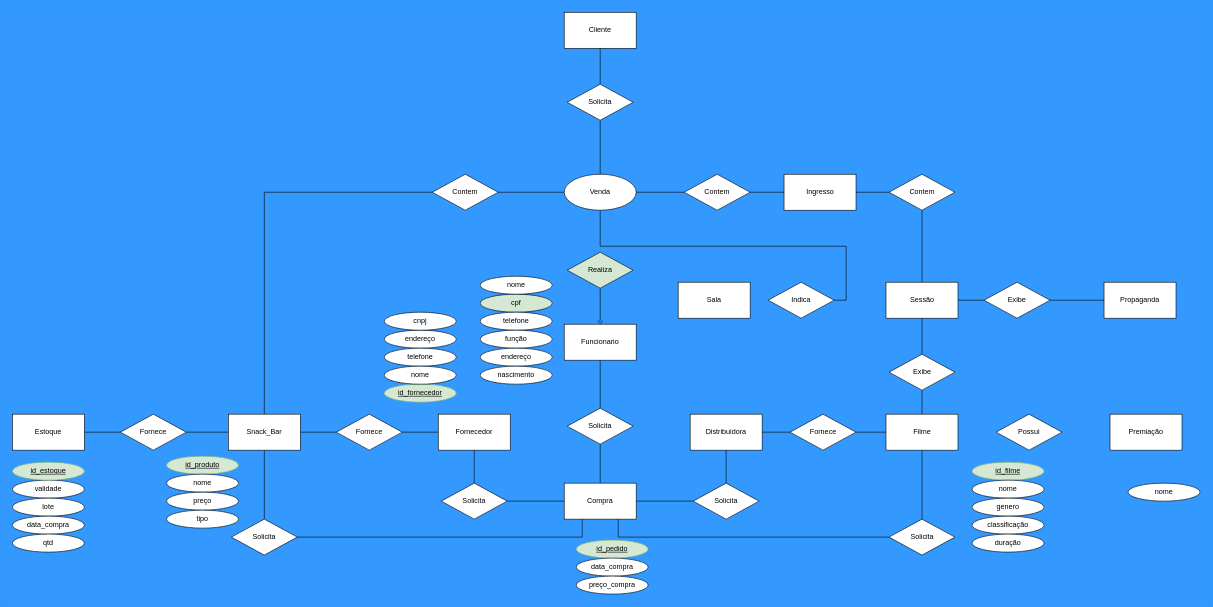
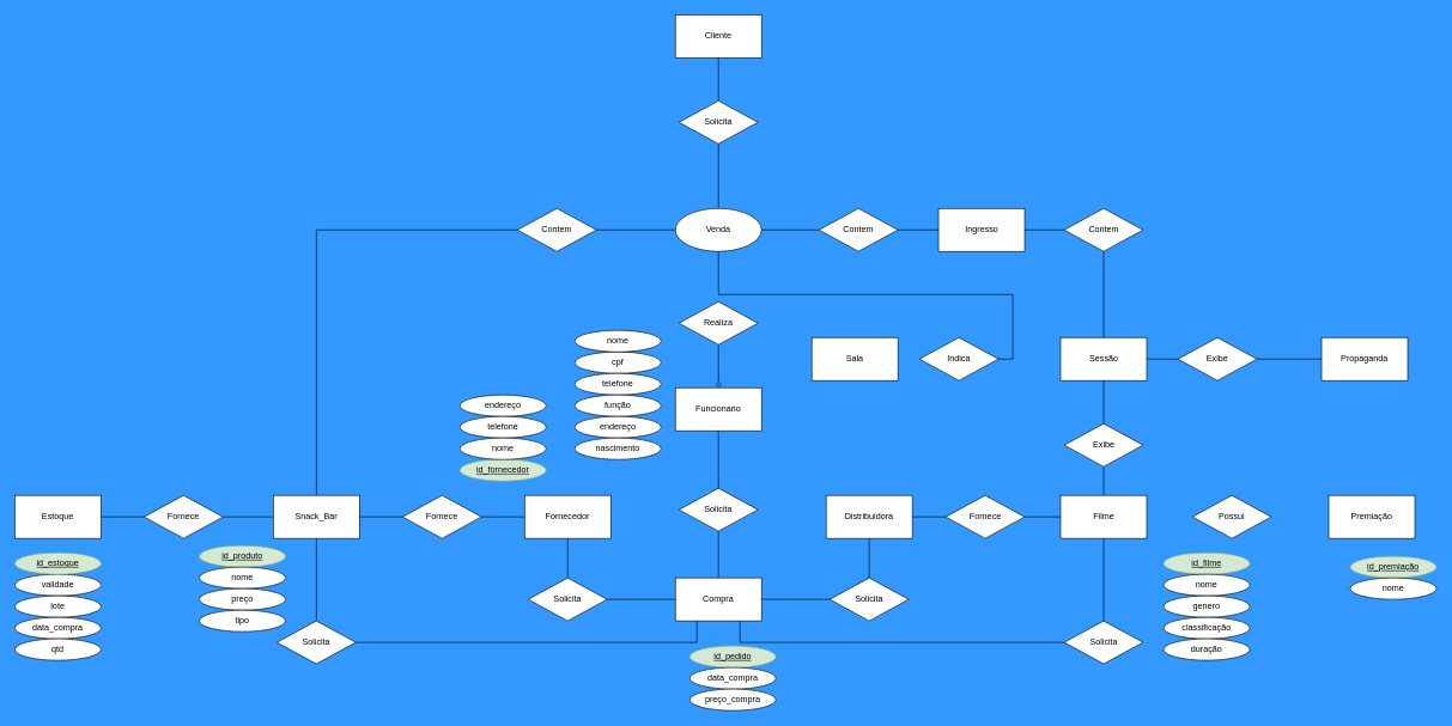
- <mxCell id="26" value="Realiza" style="rhombus;whiteSpace=wrap;html=1;fillColor=#d5e8d4;" parent="1" vertex="1"><mxGeometry x="945" y="420" width="110" height="60" as="geometry" /></mxCell>
+ <mxCell id="26" value="Realiza" style="rhombus;whiteSpace=wrap;html=1;" parent="1" vertex="1"><mxGeometry x="945" y="420" width="110" height="60" as="geometry" /></mxCell>
- <mxCell id="80" value="cpf" style="ellipse;whiteSpace=wrap;html=1;fillColor=#d5e8d4;" vertex="1" parent="1"><mxGeometry x="800" y="490" width="120" height="30" as="geometry" /></mxCell>
+ <mxCell id="80" value="cpf" style="ellipse;whiteSpace=wrap;html=1;" vertex="1" parent="1"><mxGeometry x="800" y="490" width="120" height="30" as="geometry" /></mxCell>
- <mxCell id="76" value="cnpj" style="ellipse;whiteSpace=wrap;html=1;" vertex="1" parent="1"><mxGeometry x="640" y="520" width="120" height="30" as="geometry" /></mxCell>
+ <mxCell id="91" value="id_premiação" style="ellipse;whiteSpace=wrap;html=1;fillColor=#d5e8d4;strokeColor=#82b366;fontStyle=4" vertex="1" parent="1"><mxGeometry x="1880" y="775" width="120" height="30" as="geometry" /></mxCell>
